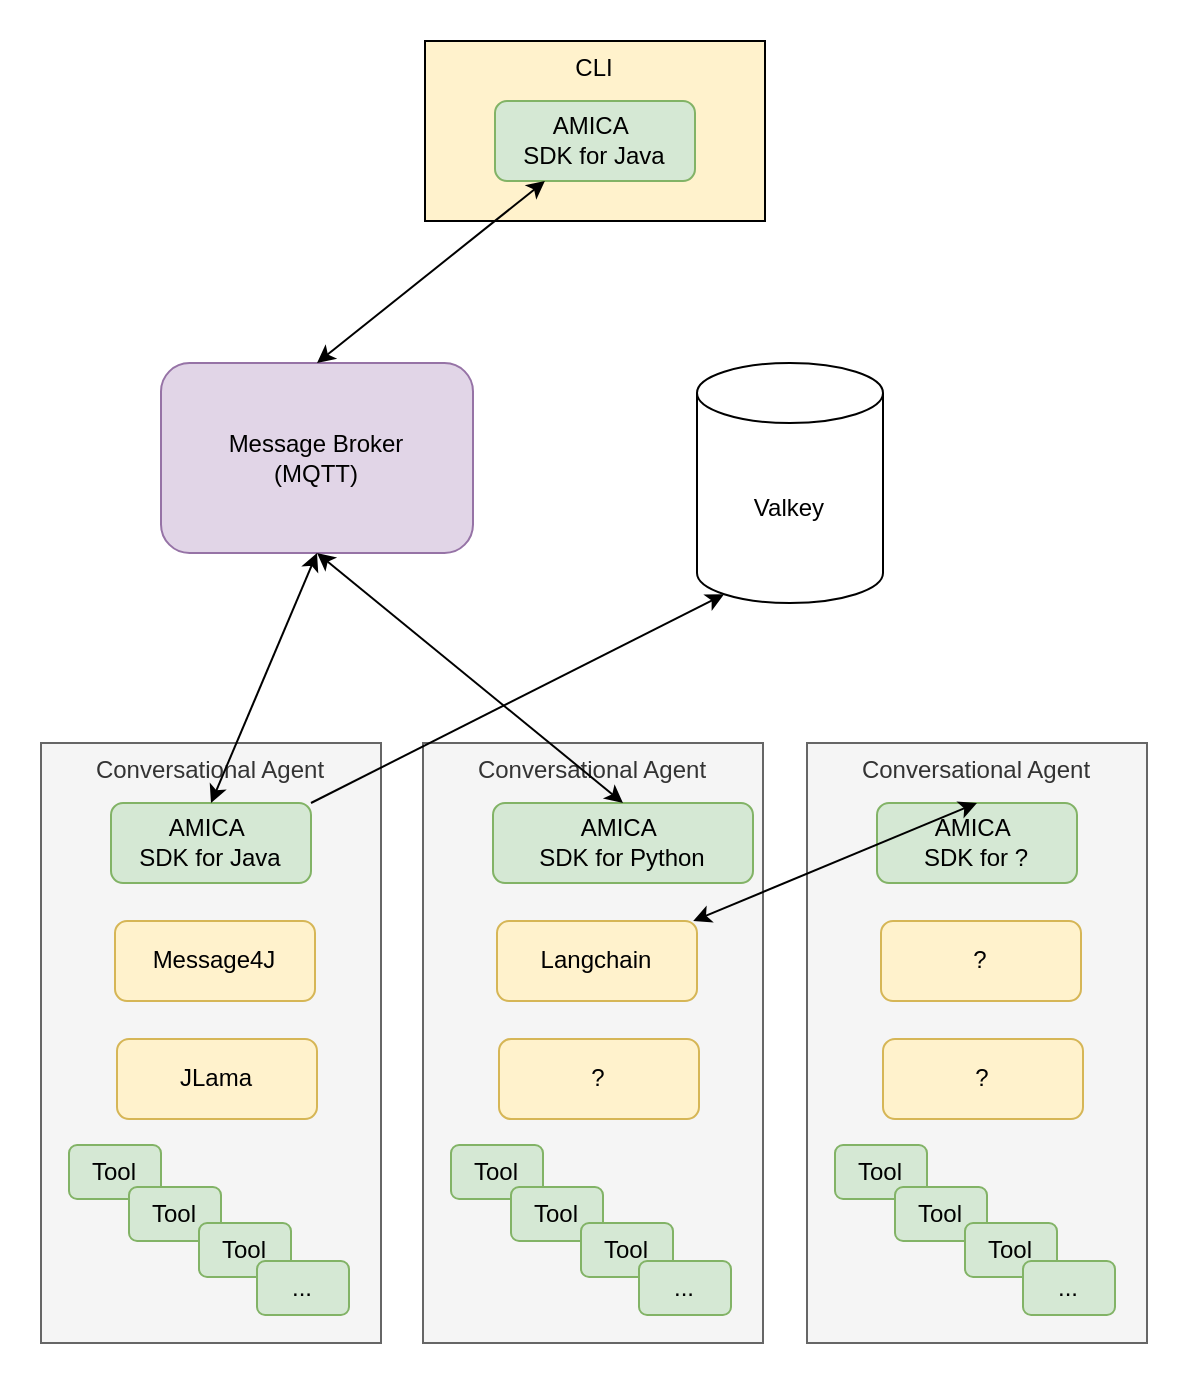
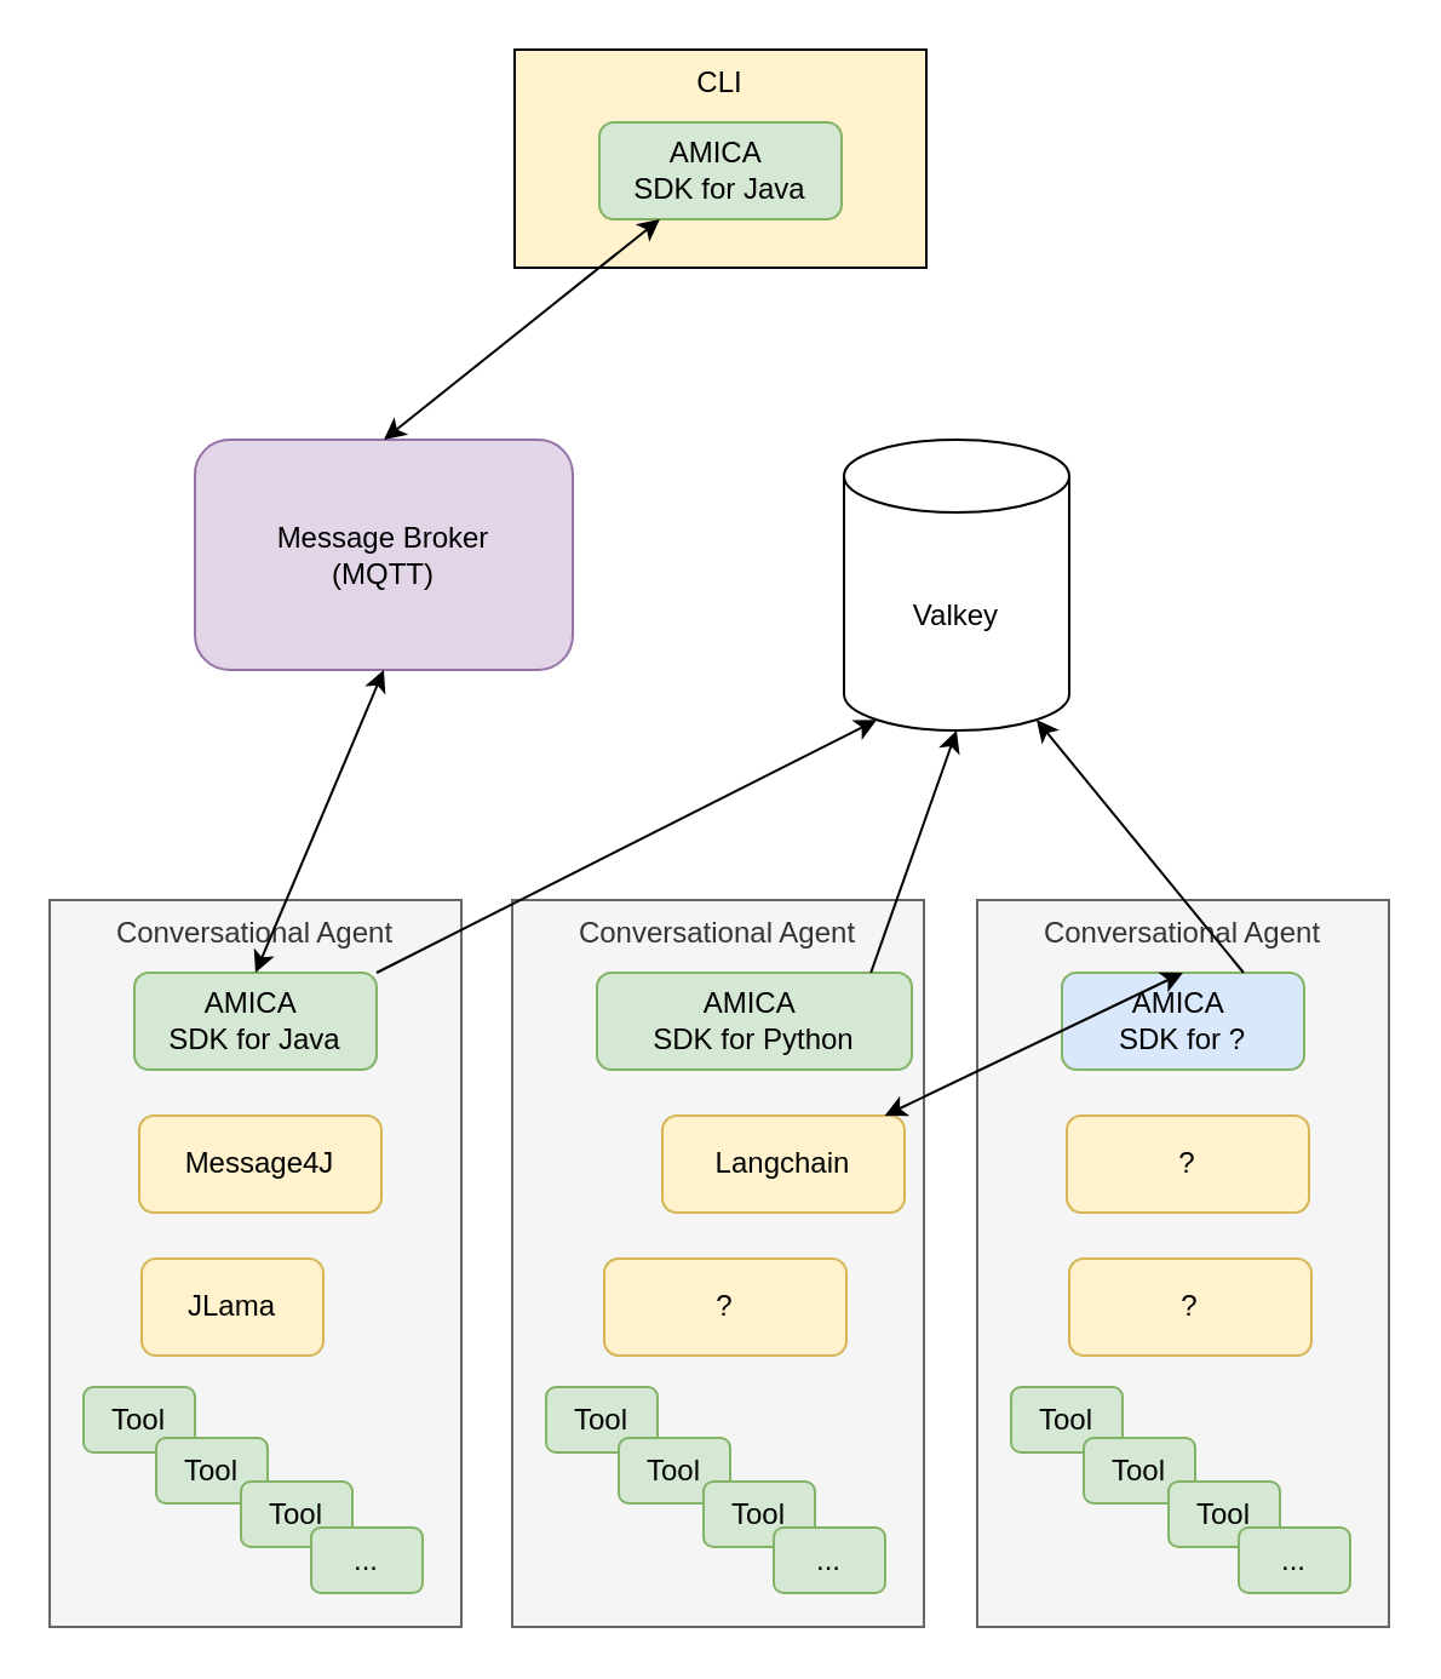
- <mxCell id="32" value="" style="endArrow=classic;startArrow=classic;html=1;rounded=0;exitX=0.5;exitY=0;exitDx=0;exitDy=0;entryX=0.5;entryY=1;entryDx=0;entryDy=0;" parent="1" source="16" target="2" edge="1"><mxGeometry width="50" height="50" relative="1" as="geometry"><mxPoint x="311" y="311" as="sourcePoint" /><mxPoint x="361" y="261" as="targetPoint" /></mxGeometry></mxCell>
+ <mxCell id="38" value="" style="endArrow=classic;html=1;rounded=0;exitX=0.75;exitY=0;exitDx=0;exitDy=0;entryX=0.855;entryY=1;entryDx=0;entryDy=-4.35;entryPerimeter=0;" edge="1" parent="1" source="24" target="35"><mxGeometry width="50" height="50" relative="1" as="geometry"><mxPoint x="251" y="421" as="sourcePoint" /><mxPoint x="301" y="371" as="targetPoint" /></mxGeometry></mxCell>
+ <mxCell id="37" value="" style="endArrow=classic;html=1;rounded=0;exitX=0.87;exitY=0;exitDx=0;exitDy=0;exitPerimeter=0;entryX=0.5;entryY=1;entryDx=0;entryDy=0;entryPerimeter=0;" edge="1" parent="1" source="16" target="35"><mxGeometry width="50" height="50" relative="1" as="geometry"><mxPoint x="251" y="421" as="sourcePoint" /><mxPoint x="301" y="371" as="targetPoint" /></mxGeometry></mxCell>
- <mxCell id="24" value="AMICA&amp;nbsp;&lt;div&gt;SDK for ?&lt;/div&gt;" style="rounded=1;whiteSpace=wrap;html=1;fillColor=#d5e8d4;strokeColor=#82b366;" parent="1" vertex="1"><mxGeometry x="438" y="401" width="100" height="40" as="geometry" /></mxCell>
+ <mxCell id="24" value="AMICA&amp;nbsp;&lt;div&gt;SDK for ?&lt;/div&gt;" style="rounded=1;whiteSpace=wrap;html=1;fillColor=#dae8fc;strokeColor=#82b366;" parent="1" vertex="1"><mxGeometry x="438" y="401" width="100" height="40" as="geometry" /></mxCell>
- <mxCell id="17" value="Langchain" style="rounded=1;whiteSpace=wrap;html=1;fillColor=#fff2cc;strokeColor=#d6b656;" parent="1" vertex="1"><mxGeometry x="248" y="460" width="100" height="40" as="geometry" /></mxCell>
+ <mxCell id="17" value="Langchain" style="rounded=1;whiteSpace=wrap;html=1;fillColor=#fff2cc;strokeColor=#d6b656;" parent="1" vertex="1"><mxGeometry x="273" y="460" width="100" height="40" as="geometry" /></mxCell>
- <mxCell id="10" value="JLama" style="rounded=1;whiteSpace=wrap;html=1;fillColor=#fff2cc;strokeColor=#d6b656;" parent="1" vertex="1"><mxGeometry x="58" y="519" width="100" height="40" as="geometry" /></mxCell>
+ <mxCell id="10" value="JLama" style="rounded=1;whiteSpace=wrap;html=1;fillColor=#fff2cc;strokeColor=#d6b656;" parent="1" vertex="1"><mxGeometry x="58" y="519" width="75" height="40" as="geometry" /></mxCell>
